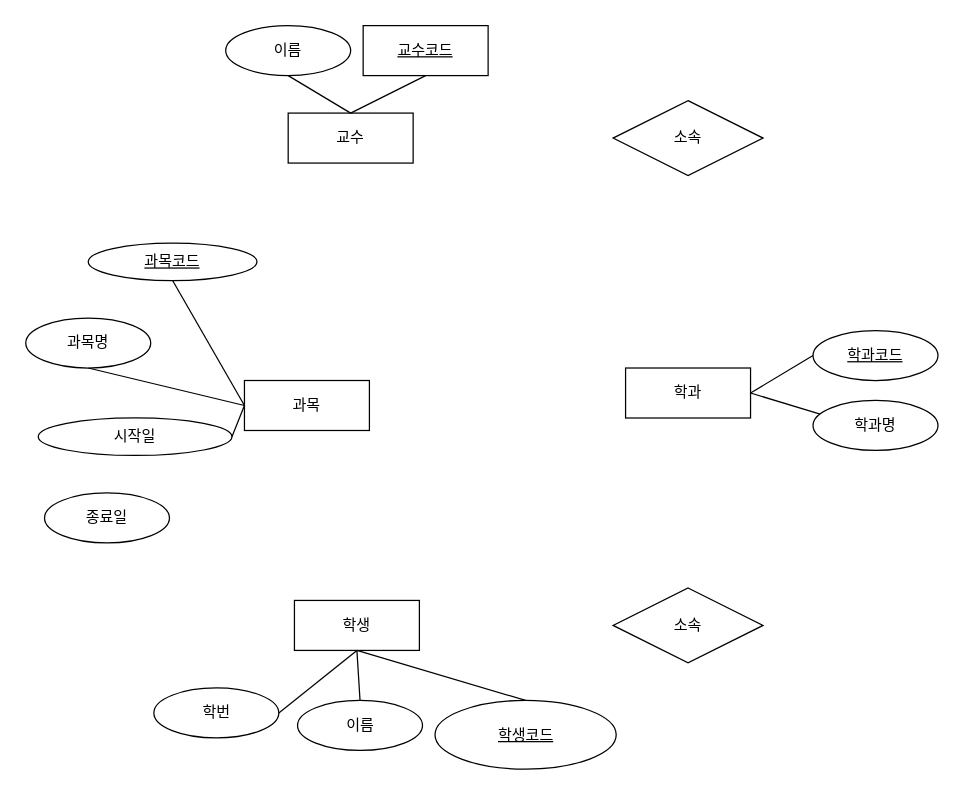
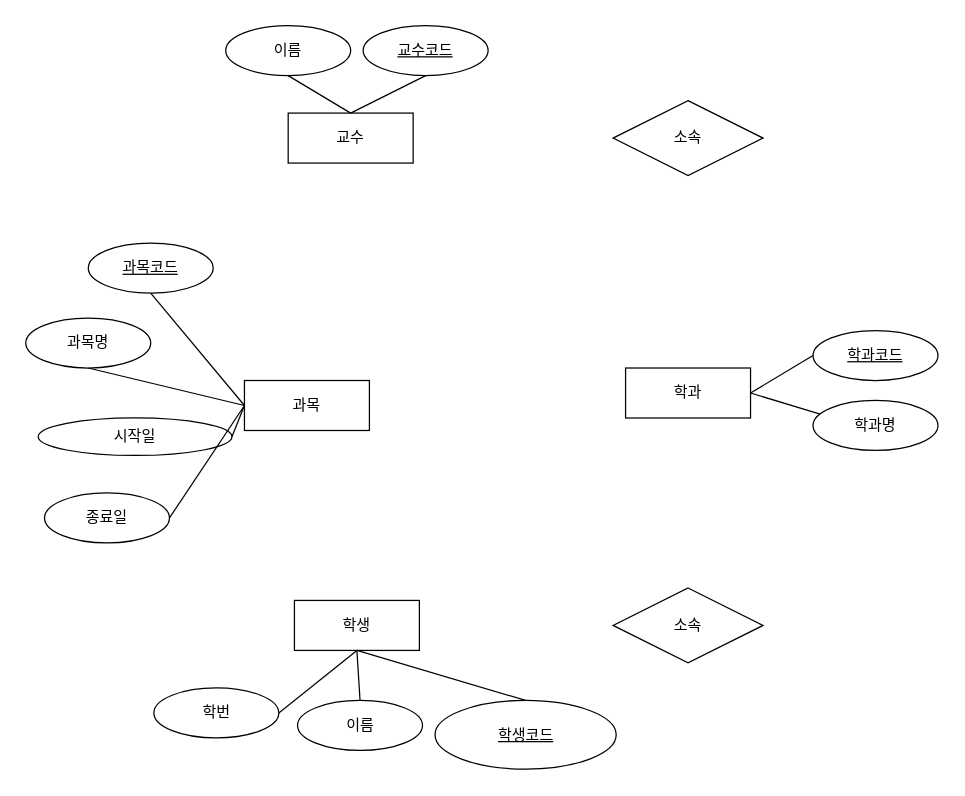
- <mxCell id="4" value="교수코드" style="whiteSpace=wrap;html=1;align=center;fontStyle=4;rounded=0;" vertex="1" parent="1"><mxGeometry x="290" y="20" width="100" height="40" as="geometry" /></mxCell>
+ <mxCell id="4" value="교수코드" style="ellipse;whiteSpace=wrap;html=1;align=center;fontStyle=4;" vertex="1" parent="1"><mxGeometry x="290" y="20" width="100" height="40" as="geometry" /></mxCell>
- <mxCell id="17" value="과목코드" style="ellipse;whiteSpace=wrap;html=1;align=center;fontStyle=4;" vertex="1" parent="1"><mxGeometry x="70" y="194" width="135" height="30" as="geometry" /></mxCell>
+ <mxCell id="17" value="과목코드" style="ellipse;whiteSpace=wrap;html=1;align=center;fontStyle=4;" vertex="1" parent="1"><mxGeometry x="70" y="194" width="100" height="40" as="geometry" /></mxCell>
+ <mxCell id="23" value="" style="endArrow=none;html=1;rounded=0;entryX=1;entryY=0.5;entryDx=0;entryDy=0;exitX=0;exitY=0.5;exitDx=0;exitDy=0;" edge="1" parent="1" target="22" source="15"><mxGeometry relative="1" as="geometry"><mxPoint x="215" y="300" as="sourcePoint" /><mxPoint x="205" y="360" as="targetPoint" /></mxGeometry></mxCell>
